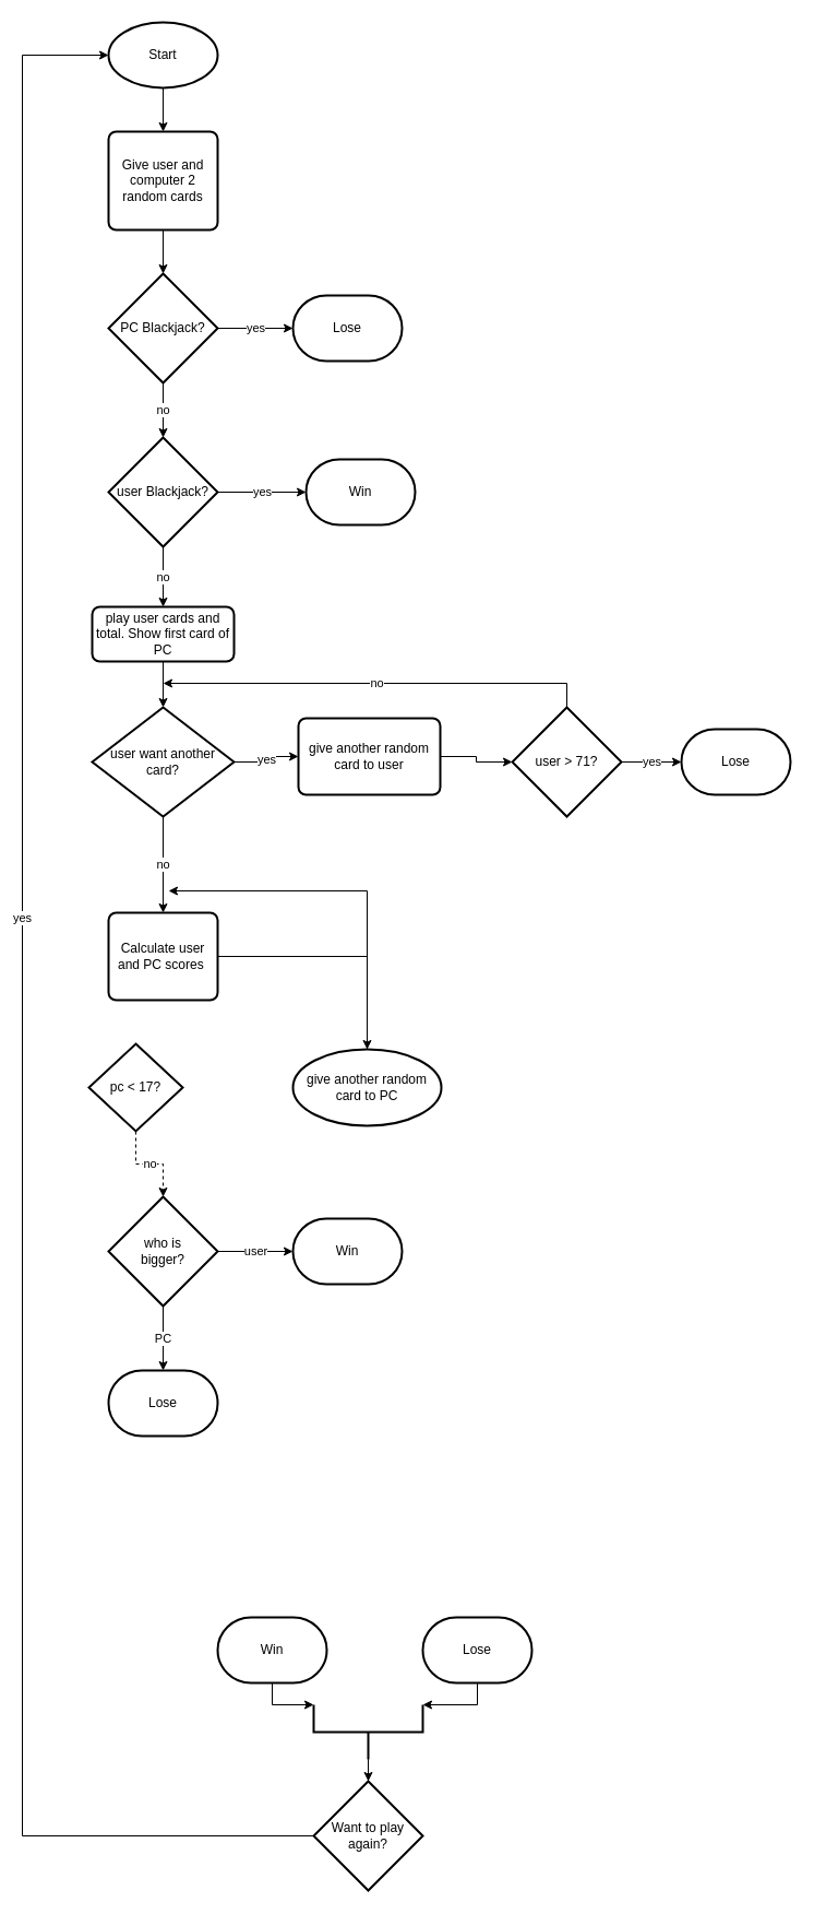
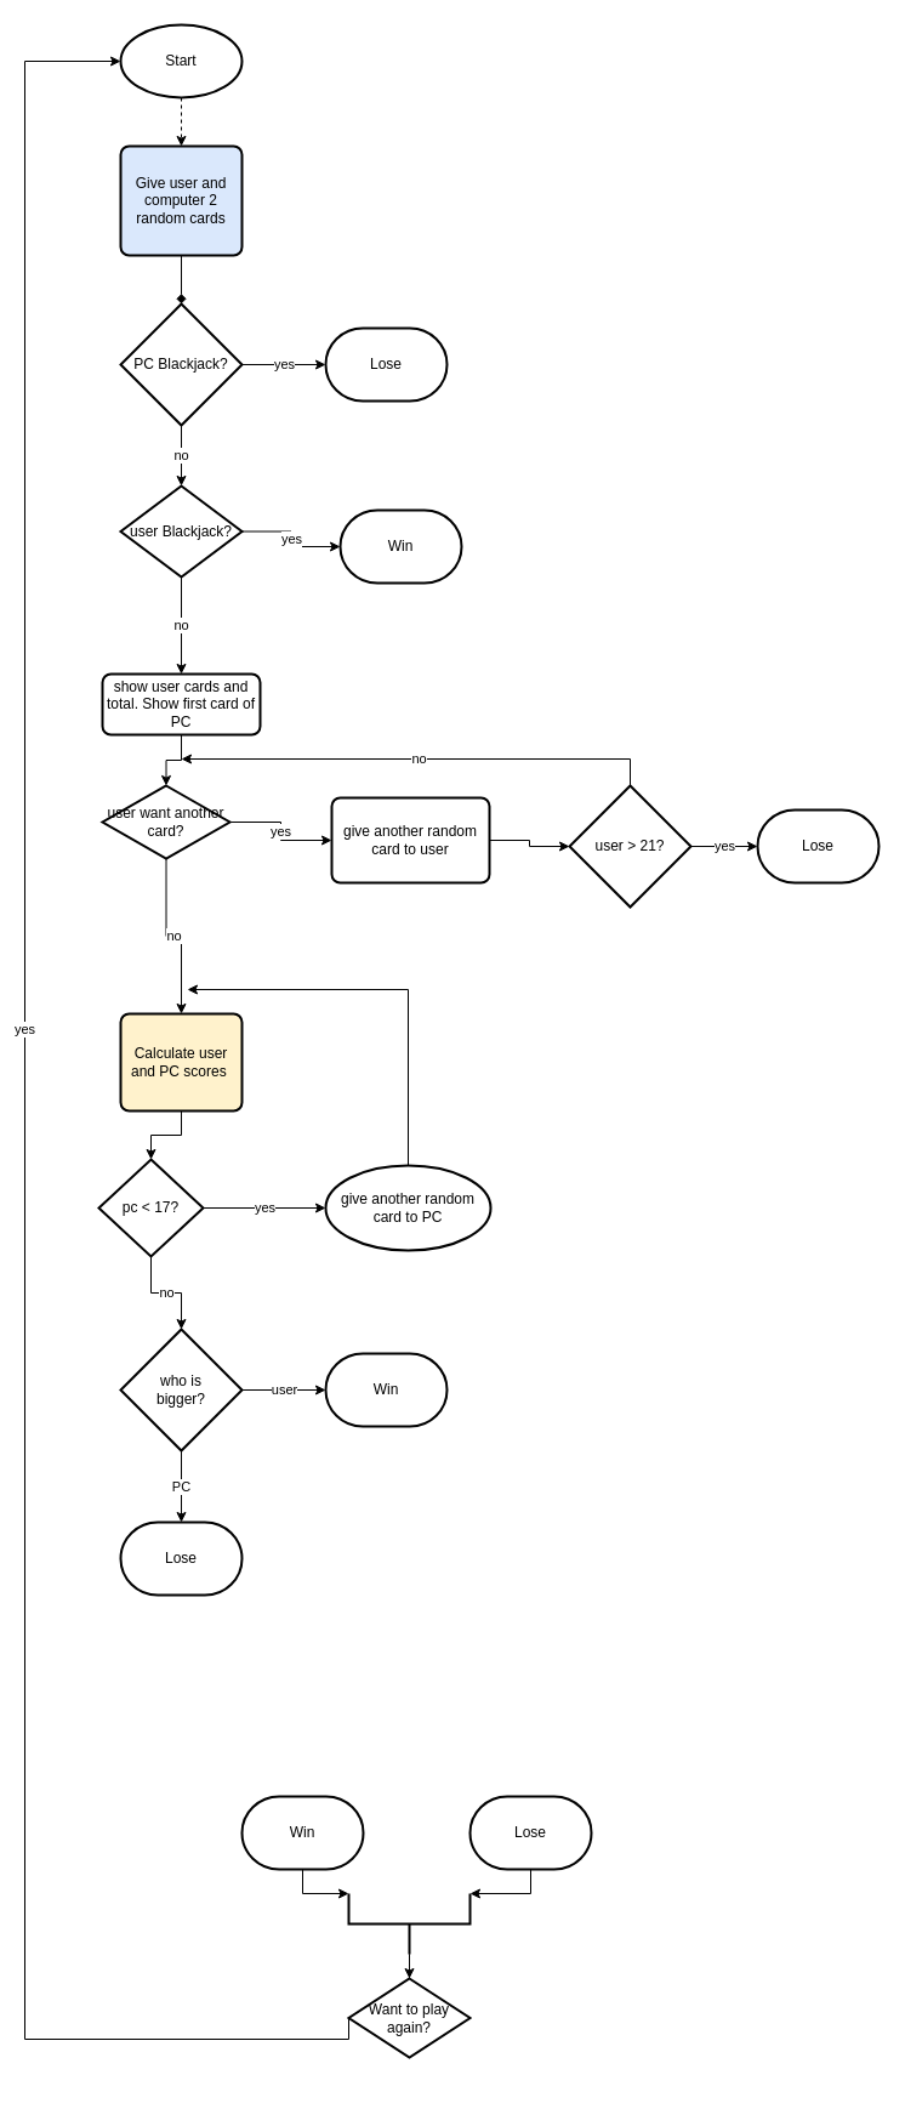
- <mxCell id="2" value="" style="edgeStyle=orthogonalEdgeStyle;rounded=0;orthogonalLoop=1;jettySize=auto;html=1;" parent="1" source="3" target="5" edge="1"><mxGeometry relative="1" as="geometry" /></mxCell>
+ <mxCell id="2" value="" style="edgeStyle=orthogonalEdgeStyle;rounded=0;orthogonalLoop=1;jettySize=auto;html=1;dashed=1;" parent="1" source="3" target="5" edge="1"><mxGeometry relative="1" as="geometry" /></mxCell>
- <mxCell id="5" value="Give user and computer 2 random cards" style="rounded=1;whiteSpace=wrap;html=1;absoluteArcSize=1;arcSize=14;strokeWidth=2;" parent="1" vertex="1"><mxGeometry x="99" y="120" width="100" height="90" as="geometry" /></mxCell>
+ <mxCell id="5" value="Give user and computer 2 random cards" style="rounded=1;whiteSpace=wrap;html=1;absoluteArcSize=1;arcSize=14;strokeWidth=2;fillColor=#dae8fc;" parent="1" vertex="1"><mxGeometry x="99" y="120" width="100" height="90" as="geometry" /></mxCell>
- <mxCell id="4" value="" style="edgeStyle=orthogonalEdgeStyle;rounded=0;orthogonalLoop=1;jettySize=auto;html=1;" edge="1" parent="1" source="5" target="8"><mxGeometry relative="1" as="geometry" /></mxCell>
+ <mxCell id="4" value="" style="edgeStyle=orthogonalEdgeStyle;rounded=0;orthogonalLoop=1;jettySize=auto;html=1;endArrow=diamond;" edge="1" parent="1" source="5" target="8"><mxGeometry relative="1" as="geometry" /></mxCell>
- <mxCell id="38" value="user Blackjack?" style="strokeWidth=2;html=1;shape=mxgraph.flowchart.decision;whiteSpace=wrap;" vertex="1" parent="1"><mxGeometry x="99" y="400" width="100" height="100" as="geometry" /></mxCell>
+ <mxCell id="38" value="user Blackjack?" style="strokeWidth=2;html=1;shape=mxgraph.flowchart.decision;whiteSpace=wrap;" vertex="1" parent="1"><mxGeometry x="99" y="400" width="100" height="75" as="geometry" /></mxCell>
- <mxCell id="14" value="play user cards and total. Show first card of PC" style="rounded=1;whiteSpace=wrap;html=1;absoluteArcSize=1;arcSize=14;strokeWidth=2;" parent="1" vertex="1"><mxGeometry x="84" y="555" width="130" height="50" as="geometry" /></mxCell>
+ <mxCell id="14" value="show user cards and total. Show first card of PC" style="rounded=1;whiteSpace=wrap;html=1;absoluteArcSize=1;arcSize=14;strokeWidth=2;" parent="1" vertex="1"><mxGeometry x="84" y="555" width="130" height="50" as="geometry" /></mxCell>
- <mxCell id="17" value="user want another card?" style="strokeWidth=2;html=1;shape=mxgraph.flowchart.decision;whiteSpace=wrap;" parent="1" vertex="1"><mxGeometry x="84" y="647" width="130" height="100" as="geometry" /></mxCell>
+ <mxCell id="17" value="user want another card?" style="strokeWidth=2;html=1;shape=mxgraph.flowchart.decision;whiteSpace=wrap;" parent="1" vertex="1"><mxGeometry x="84" y="647" width="105" height="60" as="geometry" /></mxCell>
- <mxCell id="22" value="user &amp;gt; 71?" style="strokeWidth=2;html=1;shape=mxgraph.flowchart.decision;whiteSpace=wrap;" parent="1" vertex="1"><mxGeometry x="469" y="647" width="100" height="100" as="geometry" /></mxCell>
+ <mxCell id="22" value="user &amp;gt; 21?" style="strokeWidth=2;html=1;shape=mxgraph.flowchart.decision;whiteSpace=wrap;" parent="1" vertex="1"><mxGeometry x="469" y="647" width="100" height="100" as="geometry" /></mxCell>
- <mxCell id="12" value="Calculate user and PC scores&amp;nbsp;" style="rounded=1;whiteSpace=wrap;html=1;absoluteArcSize=1;arcSize=14;strokeWidth=2;" parent="1" vertex="1"><mxGeometry x="99" y="835" width="100" height="80" as="geometry" /></mxCell>
+ <mxCell id="12" value="Calculate user and PC scores&amp;nbsp;" style="rounded=1;whiteSpace=wrap;html=1;absoluteArcSize=1;arcSize=14;strokeWidth=2;fillColor=#fff2cc;" parent="1" vertex="1"><mxGeometry x="99" y="835" width="100" height="80" as="geometry" /></mxCell>
- <mxCell id="11" value="" style="edgeStyle=orthogonalEdgeStyle;rounded=0;orthogonalLoop=1;jettySize=auto;html=1;" parent="1" source="12" target="28" edge="1"><mxGeometry relative="1" as="geometry" /></mxCell>
+ <mxCell id="11" value="" style="edgeStyle=orthogonalEdgeStyle;rounded=0;orthogonalLoop=1;jettySize=auto;html=1;" parent="1" source="12" target="26" edge="1"><mxGeometry relative="1" as="geometry" /></mxCell>
+ <mxCell id="24" value="yes" style="edgeStyle=orthogonalEdgeStyle;rounded=0;orthogonalLoop=1;jettySize=auto;html=1;" parent="1" source="26" target="28" edge="1"><mxGeometry relative="1" as="geometry" /></mxCell>
- <mxCell id="25" value="no" style="edgeStyle=orthogonalEdgeStyle;rounded=0;orthogonalLoop=1;jettySize=auto;html=1;dashed=1;" parent="1" source="26" target="31" edge="1"><mxGeometry relative="1" as="geometry" /></mxCell>
+ <mxCell id="25" value="no" style="edgeStyle=orthogonalEdgeStyle;rounded=0;orthogonalLoop=1;jettySize=auto;html=1;" parent="1" source="26" target="31" edge="1"><mxGeometry relative="1" as="geometry" /></mxCell>
- <mxCell id="35" value="Want to play again?" style="strokeWidth=2;html=1;shape=mxgraph.flowchart.decision;whiteSpace=wrap;" parent="1" vertex="1"><mxGeometry x="287" y="1630" width="100" height="100" as="geometry" /></mxCell>
+ <mxCell id="35" value="Want to play again?" style="strokeWidth=2;html=1;shape=mxgraph.flowchart.decision;whiteSpace=wrap;" parent="1" vertex="1"><mxGeometry x="287" y="1630" width="100" height="65" as="geometry" /></mxCell>
